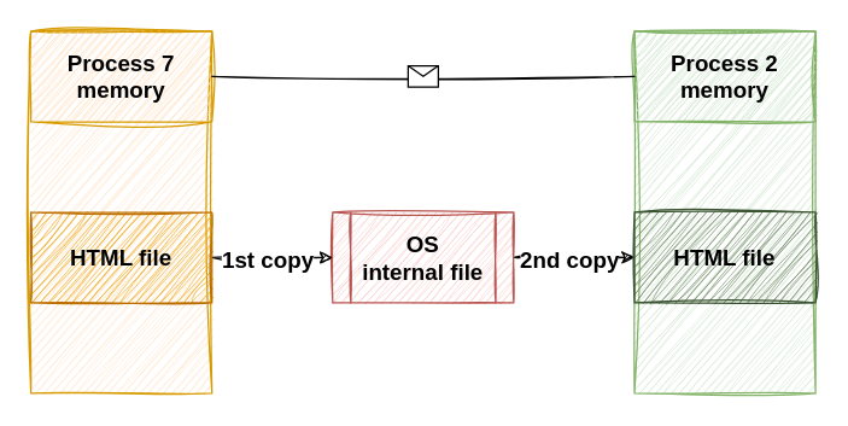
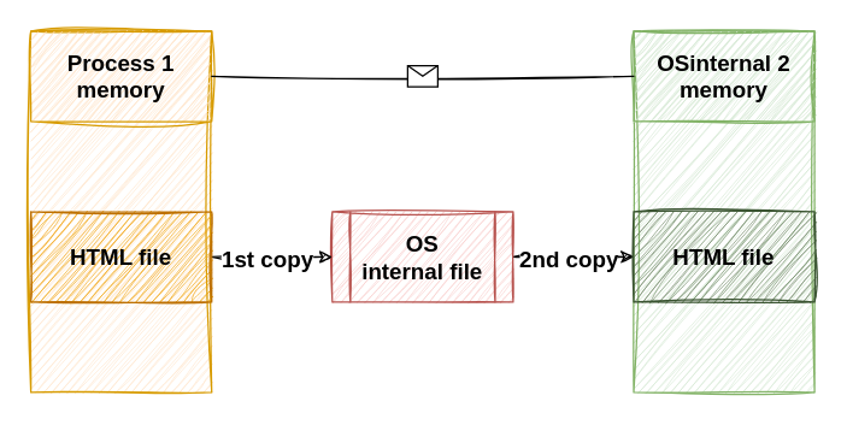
- <mxCell id="9" value="Process 7&lt;br style=&quot;font-size: 15px;&quot;&gt;memory" style="rounded=0;whiteSpace=wrap;html=1;fillColor=#ffe6cc;strokeColor=#d79b00;sketch=1;curveFitting=1;jiggle=2;fontSize=15;fontStyle=1" parent="1" vertex="1"><mxGeometry x="20" y="20" width="120" height="60" as="geometry" /></mxCell>
+ <mxCell id="9" value="Process 1&lt;br style=&quot;font-size: 15px;&quot;&gt;memory" style="rounded=0;whiteSpace=wrap;html=1;fillColor=#ffe6cc;strokeColor=#d79b00;sketch=1;curveFitting=1;jiggle=2;fontSize=15;fontStyle=1" parent="1" vertex="1"><mxGeometry x="20" y="20" width="120" height="60" as="geometry" /></mxCell>
- <mxCell id="11" value="Process 2&lt;br style=&quot;font-size: 15px;&quot;&gt;memory" style="rounded=0;whiteSpace=wrap;html=1;fillColor=#d5e8d4;strokeColor=#82b366;sketch=1;curveFitting=1;jiggle=2;fontSize=15;fontStyle=1" parent="1" vertex="1"><mxGeometry x="420" y="20" width="120" height="60" as="geometry" /></mxCell>
+ <mxCell id="11" value="OSinternal 2&lt;br style=&quot;font-size: 15px;&quot;&gt;memory" style="rounded=0;whiteSpace=wrap;html=1;fillColor=#d5e8d4;strokeColor=#82b366;sketch=1;curveFitting=1;jiggle=2;fontSize=15;fontStyle=1" parent="1" vertex="1"><mxGeometry x="420" y="20" width="120" height="60" as="geometry" /></mxCell>
